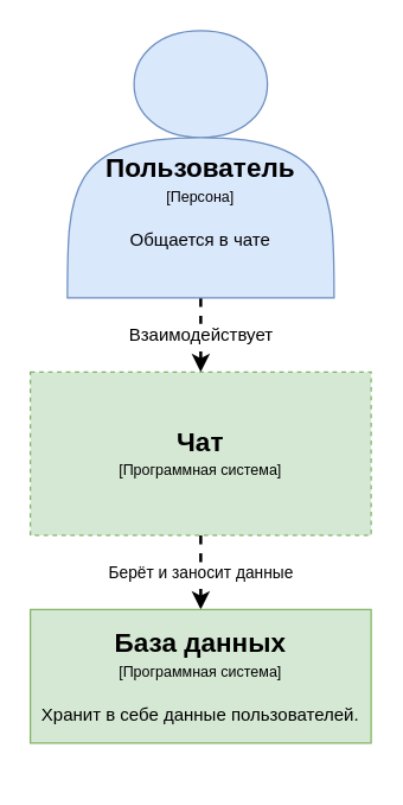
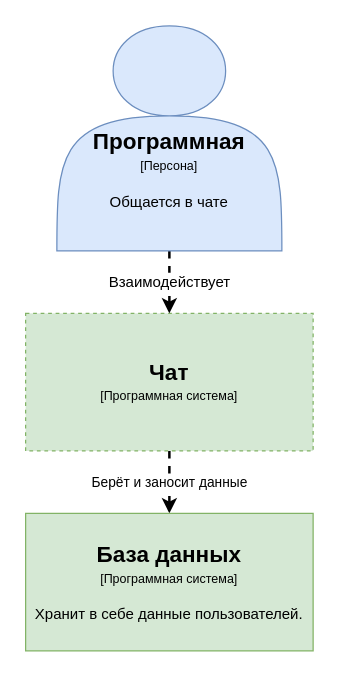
- <mxCell id="5" value="&lt;div&gt;&lt;br&gt;&lt;/div&gt;&lt;div&gt;&lt;br&gt;&lt;/div&gt;&lt;div&gt;&lt;b&gt;&lt;font style=&quot;font-size: 18px&quot;&gt;&lt;br&gt;&lt;/font&gt;&lt;/b&gt;&lt;/div&gt;&lt;div&gt;&lt;b&gt;&lt;font style=&quot;font-size: 18px&quot;&gt;Пользователь&lt;br&gt;&lt;/font&gt;&lt;/b&gt;&lt;/div&gt;&lt;div&gt;&lt;font style=&quot;font-size: 10px&quot;&gt;[Персона]&lt;/font&gt;&lt;/div&gt;&lt;div&gt;&lt;font style=&quot;font-size: 10px&quot;&gt;&lt;br&gt;&lt;/font&gt;&lt;/div&gt;&lt;div&gt;Общается в чате&lt;br&gt;&lt;/div&gt;" style="shape=actor;whiteSpace=wrap;html=1;fillColor=#dae8fc;strokeColor=#6c8ebf;" parent="1" vertex="1"><mxGeometry x="45" y="20" width="180" height="180" as="geometry" /></mxCell>
+ <mxCell id="5" value="&lt;div&gt;&lt;br&gt;&lt;/div&gt;&lt;div&gt;&lt;br&gt;&lt;/div&gt;&lt;div&gt;&lt;b&gt;&lt;font style=&quot;font-size: 18px&quot;&gt;&lt;br&gt;&lt;/font&gt;&lt;/b&gt;&lt;/div&gt;&lt;div&gt;&lt;b&gt;&lt;font style=&quot;font-size: 18px&quot;&gt;Программная&lt;br&gt;&lt;/font&gt;&lt;/b&gt;&lt;/div&gt;&lt;div&gt;&lt;font style=&quot;font-size: 10px&quot;&gt;[Персона]&lt;/font&gt;&lt;/div&gt;&lt;div&gt;&lt;font style=&quot;font-size: 10px&quot;&gt;&lt;br&gt;&lt;/font&gt;&lt;/div&gt;&lt;div&gt;Общается в чате&lt;br&gt;&lt;/div&gt;" style="shape=actor;whiteSpace=wrap;html=1;fillColor=#dae8fc;strokeColor=#6c8ebf;" parent="1" vertex="1"><mxGeometry x="45" y="20" width="180" height="180" as="geometry" /></mxCell>
- <mxCell id="6" value="&lt;div&gt;&lt;b&gt;&lt;font style=&quot;font-size: 18px&quot;&gt;База данных&lt;/font&gt;&lt;/b&gt;&lt;br&gt;&lt;/div&gt;&lt;div&gt;&lt;font style=&quot;font-size: 10px&quot;&gt;[&lt;/font&gt;&lt;font style=&quot;font-size: 10px&quot;&gt;&lt;span class=&quot;tlid-translation translation&quot; lang=&quot;ru&quot;&gt;&lt;span title=&quot;&quot; class=&quot;&quot;&gt;Программная система&lt;/span&gt;&lt;/span&gt;]&lt;/font&gt;&lt;/div&gt;&lt;div&gt;&lt;font style=&quot;font-size: 10px&quot;&gt;&lt;br&gt;&lt;/font&gt;&lt;/div&gt;&lt;div&gt;Хранит в себе данные пользователей.&lt;br&gt;&lt;/div&gt;" style="rounded=0;whiteSpace=wrap;html=1;fillColor=#d5e8d4;strokeColor=#82b366;" parent="1" vertex="1"><mxGeometry x="20" y="410" width="230" height="90" as="geometry" /></mxCell>
+ <mxCell id="6" value="&lt;div&gt;&lt;b&gt;&lt;font style=&quot;font-size: 18px&quot;&gt;База данных&lt;/font&gt;&lt;/b&gt;&lt;br&gt;&lt;/div&gt;&lt;div&gt;&lt;font style=&quot;font-size: 10px&quot;&gt;[&lt;/font&gt;&lt;font style=&quot;font-size: 10px&quot;&gt;&lt;span class=&quot;tlid-translation translation&quot; lang=&quot;ru&quot;&gt;&lt;span title=&quot;&quot; class=&quot;&quot;&gt;Программная система&lt;/span&gt;&lt;/span&gt;]&lt;/font&gt;&lt;/div&gt;&lt;div&gt;&lt;font style=&quot;font-size: 10px&quot;&gt;&lt;br&gt;&lt;/font&gt;&lt;/div&gt;&lt;div&gt;Хранит в себе данные пользователей.&lt;br&gt;&lt;/div&gt;" style="rounded=0;whiteSpace=wrap;html=1;fillColor=#d5e8d4;strokeColor=#82b366;" parent="1" vertex="1"><mxGeometry x="20" y="410" width="230" height="110" as="geometry" /></mxCell>
